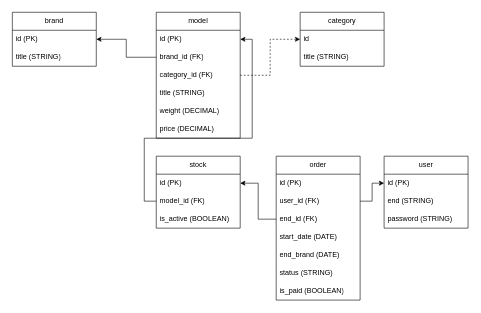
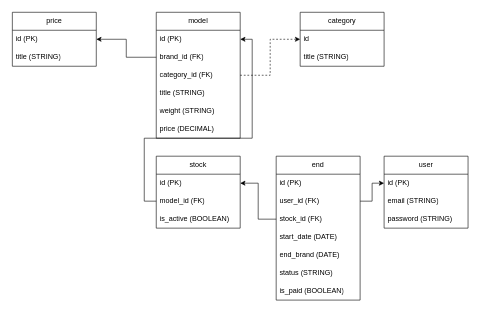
- <mxCell id="5" value="brand" style="swimlane;fontStyle=0;childLayout=stackLayout;horizontal=1;startSize=30;horizontalStack=0;resizeParent=1;resizeParentMax=0;resizeLast=0;collapsible=1;marginBottom=0;whiteSpace=wrap;html=1;" vertex="1" parent="1"><mxGeometry x="20" y="20" width="140" height="90" as="geometry" /></mxCell>
+ <mxCell id="5" value="price" style="swimlane;fontStyle=0;childLayout=stackLayout;horizontal=1;startSize=30;horizontalStack=0;resizeParent=1;resizeParentMax=0;resizeLast=0;collapsible=1;marginBottom=0;whiteSpace=wrap;html=1;" vertex="1" parent="1"><mxGeometry x="20" y="20" width="140" height="90" as="geometry" /></mxCell>
- <mxCell id="13" value="weight (DECIMAL)" style="text;strokeColor=none;fillColor=none;align=left;verticalAlign=middle;spacingLeft=4;spacingRight=4;overflow=hidden;points=[[0,0.5],[1,0.5]];portConstraint=eastwest;rotatable=0;whiteSpace=wrap;html=1;" vertex="1" parent="8"><mxGeometry y="150" width="140" height="30" as="geometry" /></mxCell>
+ <mxCell id="13" value="weight (STRING)" style="text;strokeColor=none;fillColor=none;align=left;verticalAlign=middle;spacingLeft=4;spacingRight=4;overflow=hidden;points=[[0,0.5],[1,0.5]];portConstraint=eastwest;rotatable=0;whiteSpace=wrap;html=1;" vertex="1" parent="8"><mxGeometry y="150" width="140" height="30" as="geometry" /></mxCell>
- <mxCell id="21" value="order" style="swimlane;fontStyle=0;childLayout=stackLayout;horizontal=1;startSize=30;horizontalStack=0;resizeParent=1;resizeParentMax=0;resizeLast=0;collapsible=1;marginBottom=0;whiteSpace=wrap;html=1;" vertex="1" parent="1"><mxGeometry x="460" y="260" width="140" height="240" as="geometry" /></mxCell>
+ <mxCell id="21" value="end" style="swimlane;fontStyle=0;childLayout=stackLayout;horizontal=1;startSize=30;horizontalStack=0;resizeParent=1;resizeParentMax=0;resizeLast=0;collapsible=1;marginBottom=0;whiteSpace=wrap;html=1;" vertex="1" parent="1"><mxGeometry x="460" y="260" width="140" height="240" as="geometry" /></mxCell>
- <mxCell id="33" value="end (STRING)" style="text;strokeColor=none;fillColor=none;align=left;verticalAlign=middle;spacingLeft=4;spacingRight=4;overflow=hidden;points=[[0,0.5],[1,0.5]];portConstraint=eastwest;rotatable=0;whiteSpace=wrap;html=1;" vertex="1" parent="31"><mxGeometry y="60" width="140" height="30" as="geometry" /></mxCell>
+ <mxCell id="33" value="email (STRING)" style="text;strokeColor=none;fillColor=none;align=left;verticalAlign=middle;spacingLeft=4;spacingRight=4;overflow=hidden;points=[[0,0.5],[1,0.5]];portConstraint=eastwest;rotatable=0;whiteSpace=wrap;html=1;" vertex="1" parent="31"><mxGeometry y="60" width="140" height="30" as="geometry" /></mxCell>
- <mxCell id="24" value="end_id (FK)" style="text;strokeColor=none;fillColor=none;align=left;verticalAlign=middle;spacingLeft=4;spacingRight=4;overflow=hidden;points=[[0,0.5],[1,0.5]];portConstraint=eastwest;rotatable=0;whiteSpace=wrap;html=1;" vertex="1" parent="21"><mxGeometry y="90" width="140" height="30" as="geometry" /></mxCell>
+ <mxCell id="24" value="stock_id (FK)" style="text;strokeColor=none;fillColor=none;align=left;verticalAlign=middle;spacingLeft=4;spacingRight=4;overflow=hidden;points=[[0,0.5],[1,0.5]];portConstraint=eastwest;rotatable=0;whiteSpace=wrap;html=1;" vertex="1" parent="21"><mxGeometry y="90" width="140" height="30" as="geometry" /></mxCell>
